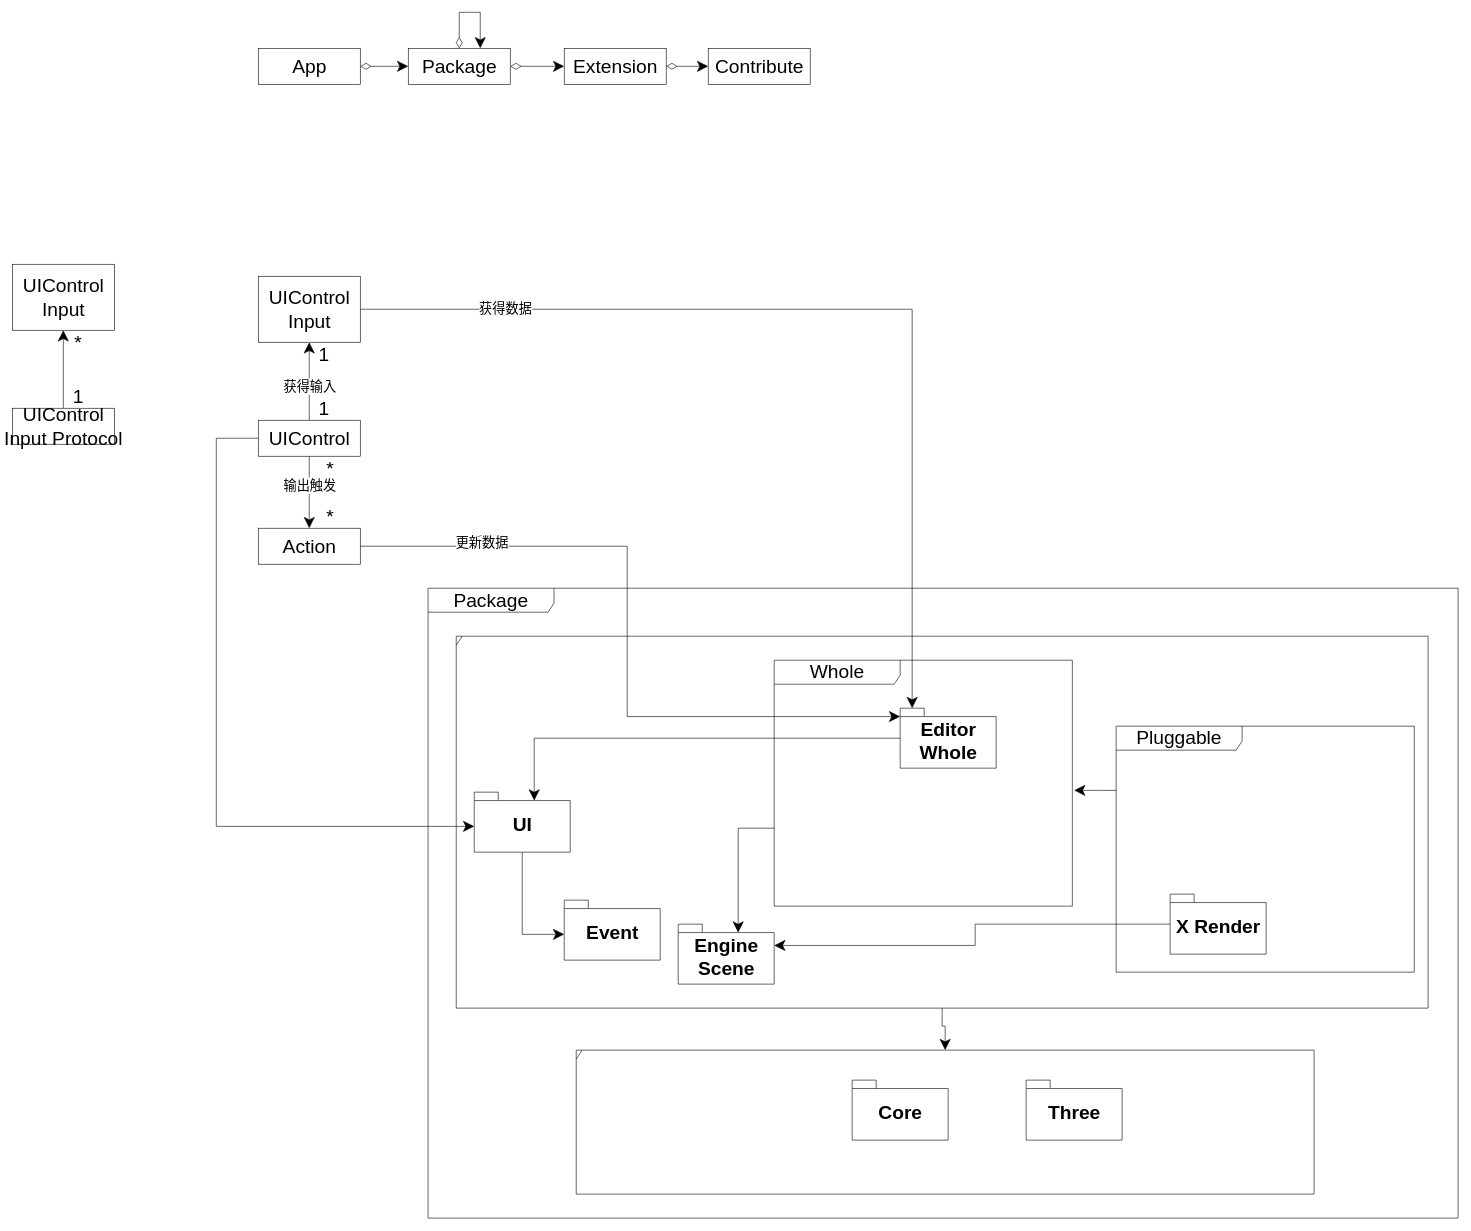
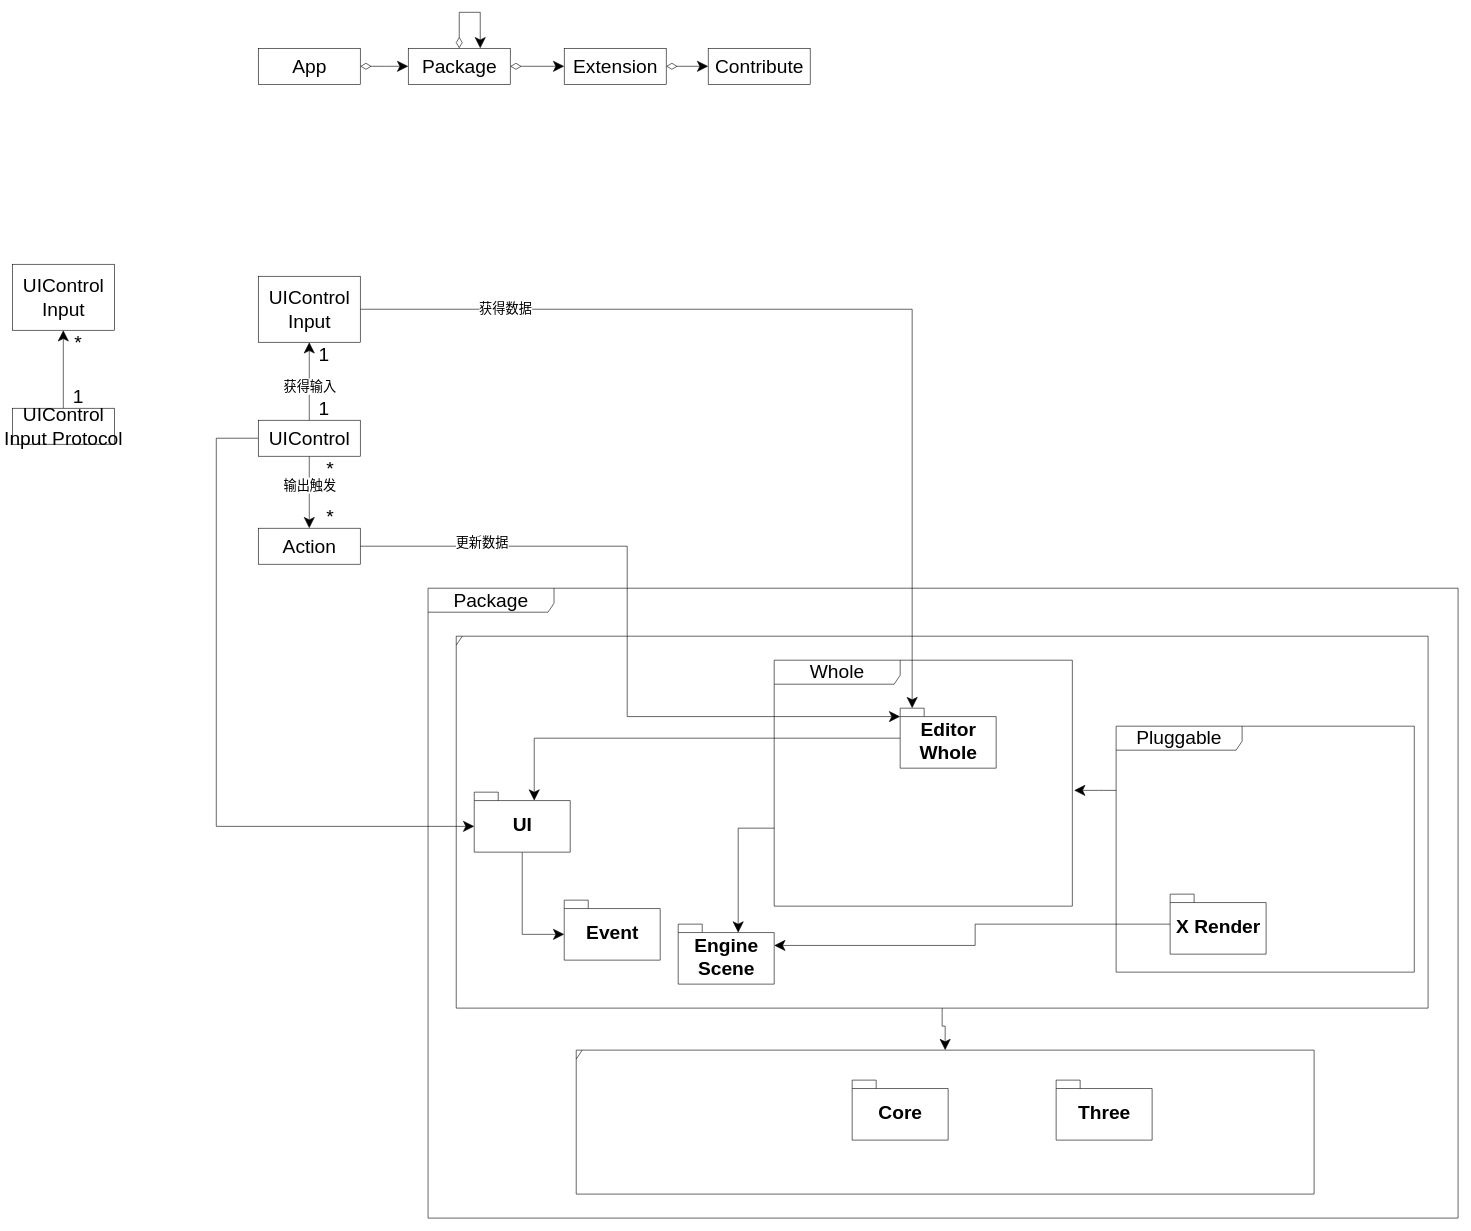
- <mxCell id="31" value="Three" style="shape=folder;fontStyle=1;spacingTop=10;tabWidth=40;tabHeight=14;tabPosition=left;html=1;fontSize=32;" parent="1" vertex="1"><mxGeometry x="1710" y="1800" width="160" height="100" as="geometry" /></mxCell>
+ <mxCell id="31" value="Three" style="shape=folder;fontStyle=1;spacingTop=10;tabWidth=40;tabHeight=14;tabPosition=left;html=1;fontSize=32;" parent="1" vertex="1"><mxGeometry x="1760" y="1800" width="160" height="100" as="geometry" /></mxCell>
